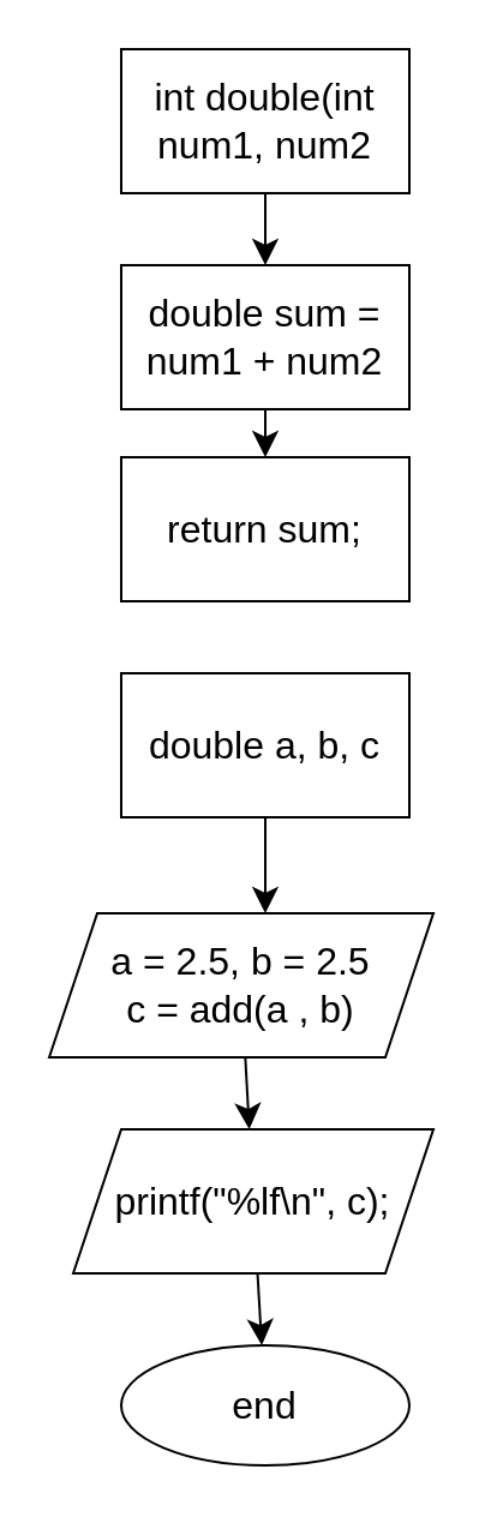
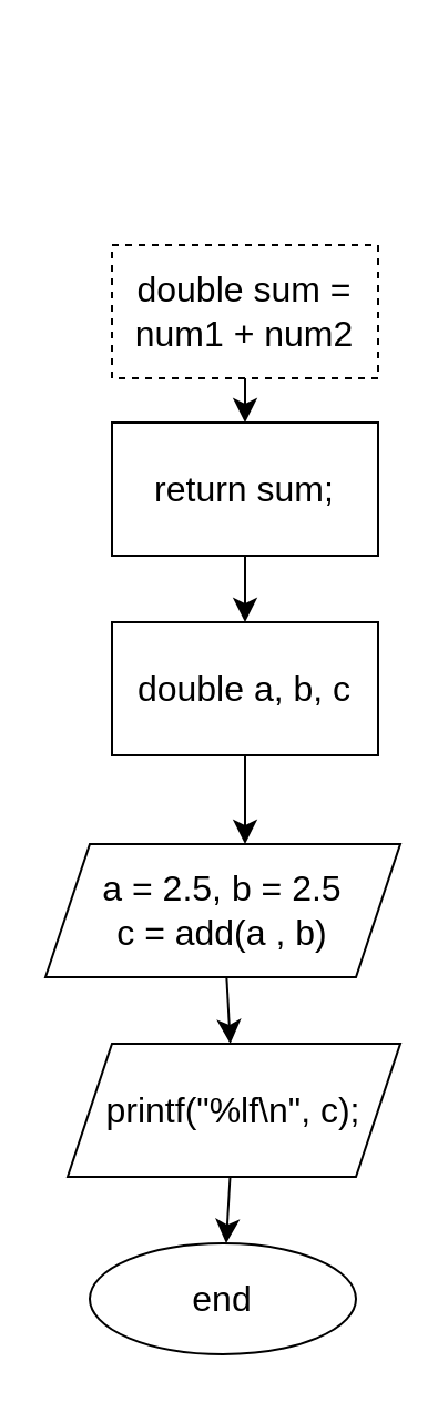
- <mxCell id="3" value="int double(int num1, num2" style="whiteSpace=wrap;html=1;fontSize=16;" vertex="1" parent="1"><mxGeometry x="50" y="20" width="120" height="60" as="geometry" /></mxCell>
- <mxCell id="2" value="" style="edgeStyle=none;curved=1;rounded=0;orthogonalLoop=1;jettySize=auto;html=1;fontSize=12;startSize=8;endSize=8;" edge="1" parent="1" source="3" target="5"><mxGeometry relative="1" as="geometry" /></mxCell>
- <mxCell id="5" value="double sum = num1 + num2" style="whiteSpace=wrap;html=1;fontSize=16;" vertex="1" parent="1"><mxGeometry x="50" y="110" width="120" height="60" as="geometry" /></mxCell>
+ <mxCell id="5" value="double sum = num1 + num2" style="whiteSpace=wrap;html=1;fontSize=16;dashed=1;" vertex="1" parent="1"><mxGeometry x="50" y="110" width="120" height="60" as="geometry" /></mxCell>
+ <mxCell id="6" value="" style="edgeStyle=none;curved=1;rounded=0;orthogonalLoop=1;jettySize=auto;html=1;fontSize=12;startSize=8;endSize=8;" edge="1" parent="1" source="7" target="9"><mxGeometry relative="1" as="geometry" /></mxCell>
- <mxCell id="14" value="end" style="ellipse;whiteSpace=wrap;html=1;fontSize=16;" vertex="1" parent="1"><mxGeometry x="50" y="560" width="120" height="50" as="geometry" /></mxCell>
+ <mxCell id="14" value="end" style="ellipse;whiteSpace=wrap;html=1;fontSize=16;" vertex="1" parent="1"><mxGeometry x="40" y="560" width="120" height="50" as="geometry" /></mxCell>
